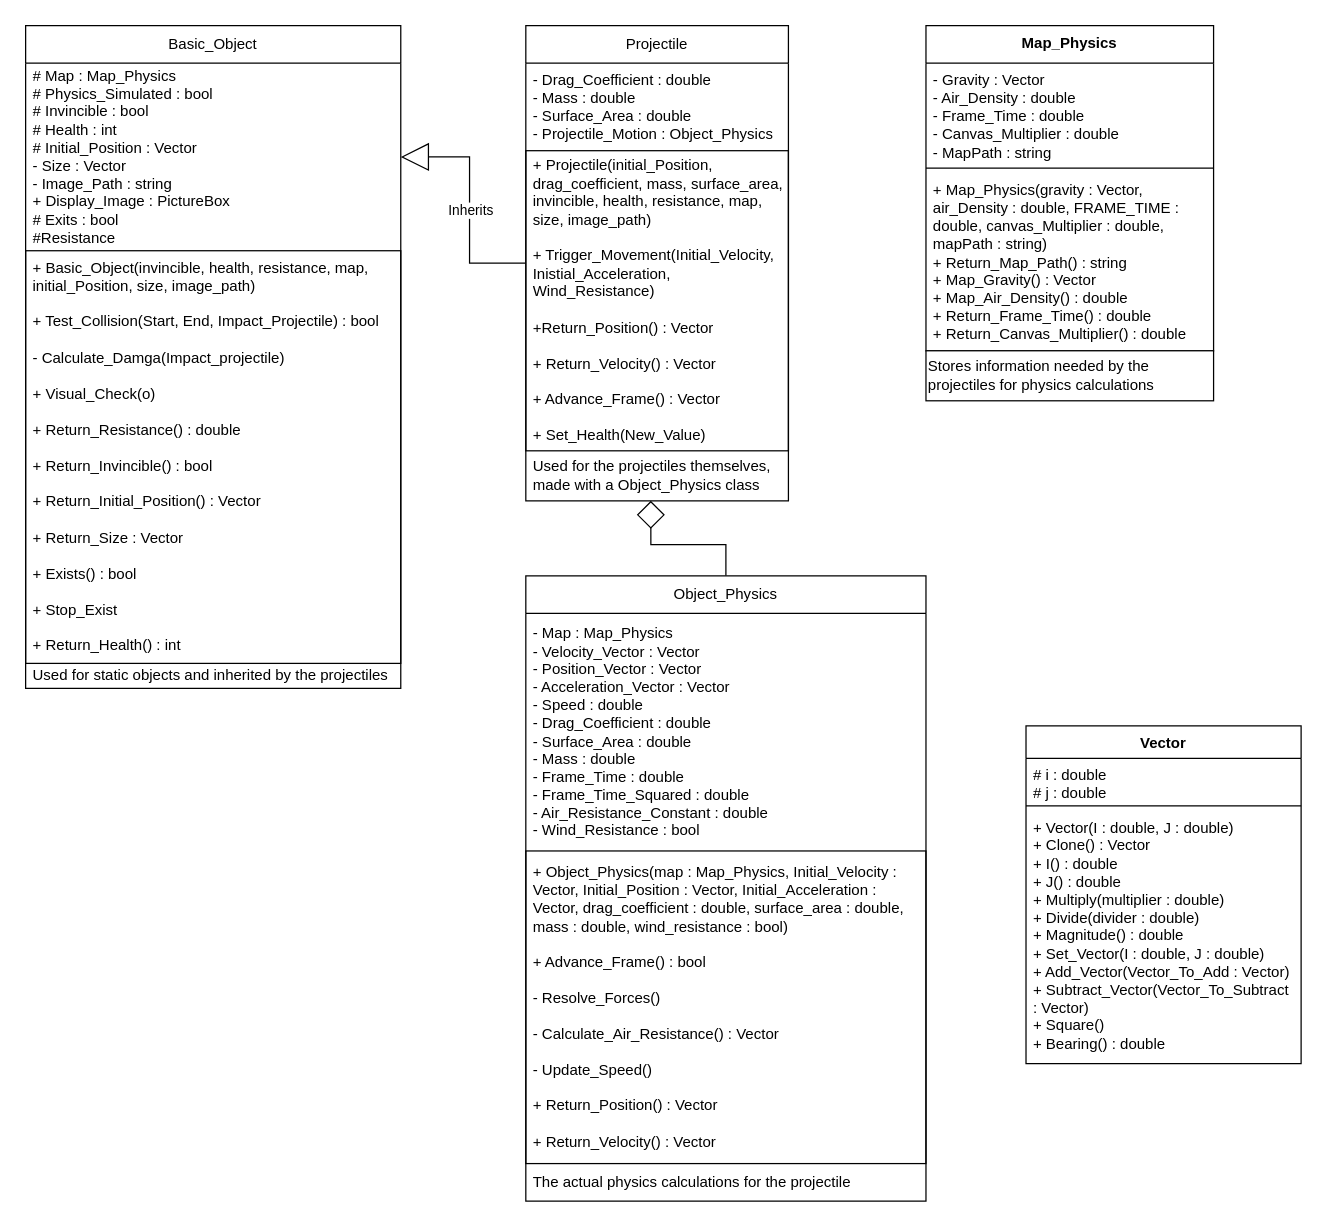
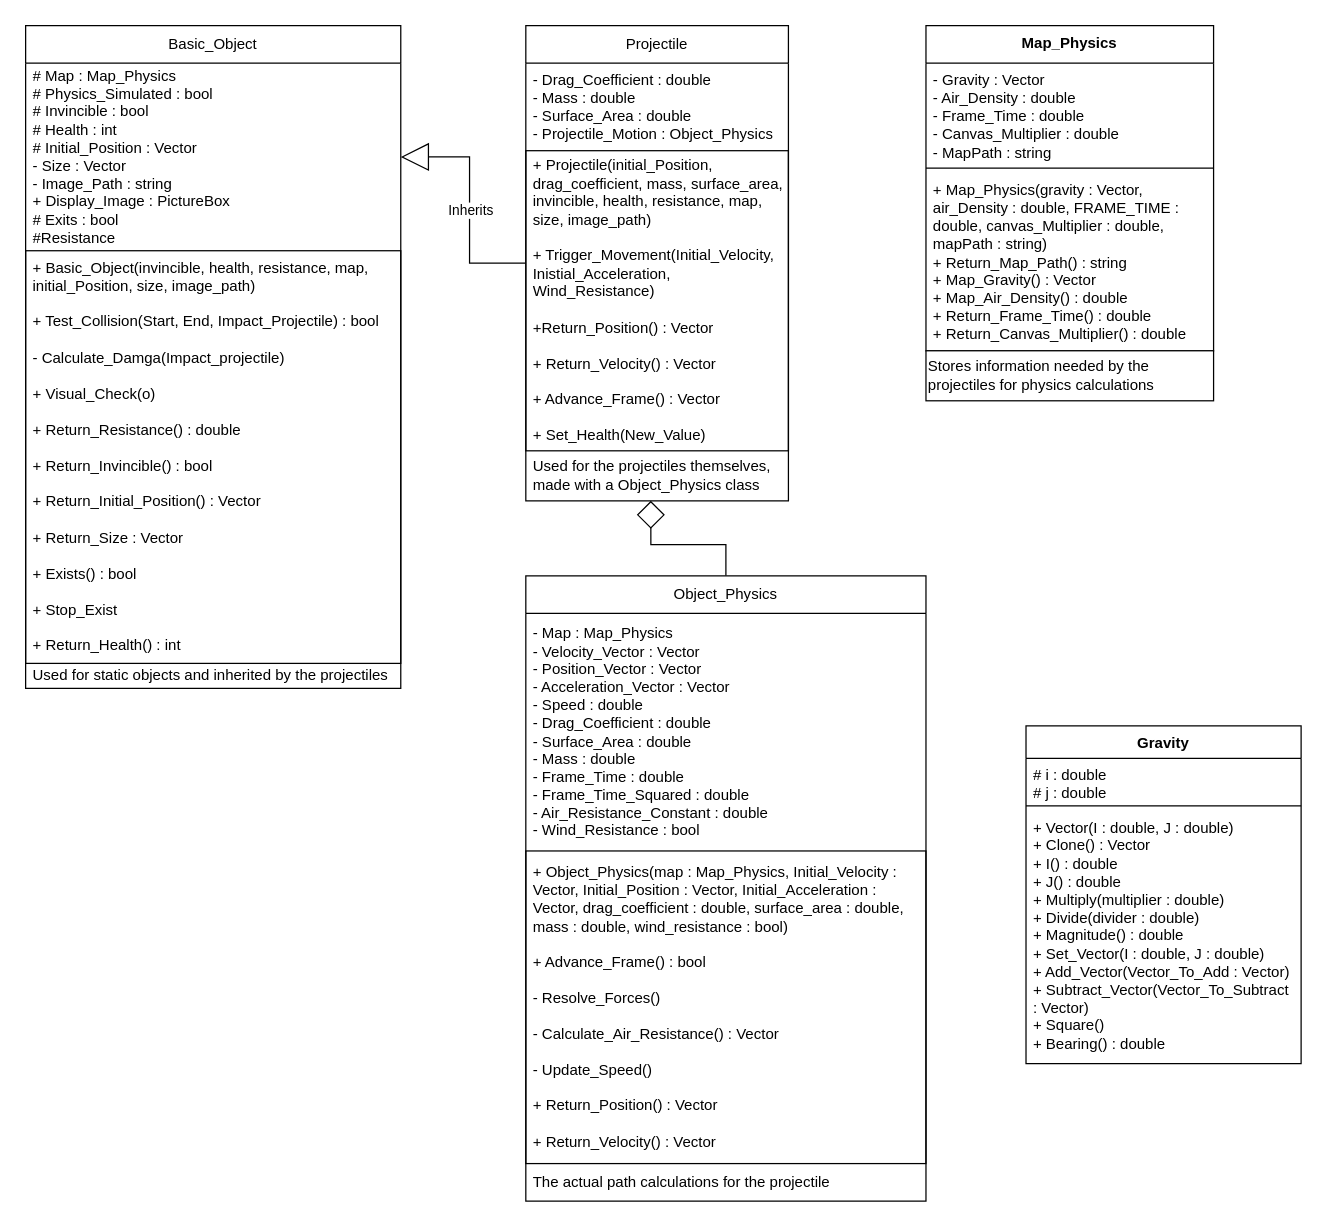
- <mxCell id="22" value="Vector" style="swimlane;fontStyle=1;align=center;verticalAlign=top;childLayout=stackLayout;horizontal=1;startSize=26;horizontalStack=0;resizeParent=1;resizeParentMax=0;resizeLast=0;collapsible=1;marginBottom=0;whiteSpace=wrap;html=1;" vertex="1" parent="1"><mxGeometry x="820" y="580" width="220" height="270" as="geometry" /></mxCell>
+ <mxCell id="22" value="Gravity" style="swimlane;fontStyle=1;align=center;verticalAlign=top;childLayout=stackLayout;horizontal=1;startSize=26;horizontalStack=0;resizeParent=1;resizeParentMax=0;resizeLast=0;collapsible=1;marginBottom=0;whiteSpace=wrap;html=1;" vertex="1" parent="1"><mxGeometry x="820" y="580" width="220" height="270" as="geometry" /></mxCell>
- <mxCell id="16" value="The actual physics calculations for the projectile" style="text;strokeColor=none;fillColor=none;align=left;verticalAlign=middle;spacingLeft=4;spacingRight=4;overflow=hidden;points=[[0,0.5],[1,0.5]];portConstraint=eastwest;rotatable=0;whiteSpace=wrap;html=1;" vertex="1" parent="13"><mxGeometry y="470" width="320" height="30" as="geometry" /></mxCell>
+ <mxCell id="16" value="The actual path calculations for the projectile" style="text;strokeColor=none;fillColor=none;align=left;verticalAlign=middle;spacingLeft=4;spacingRight=4;overflow=hidden;points=[[0,0.5],[1,0.5]];portConstraint=eastwest;rotatable=0;whiteSpace=wrap;html=1;" vertex="1" parent="13"><mxGeometry y="470" width="320" height="30" as="geometry" /></mxCell>
